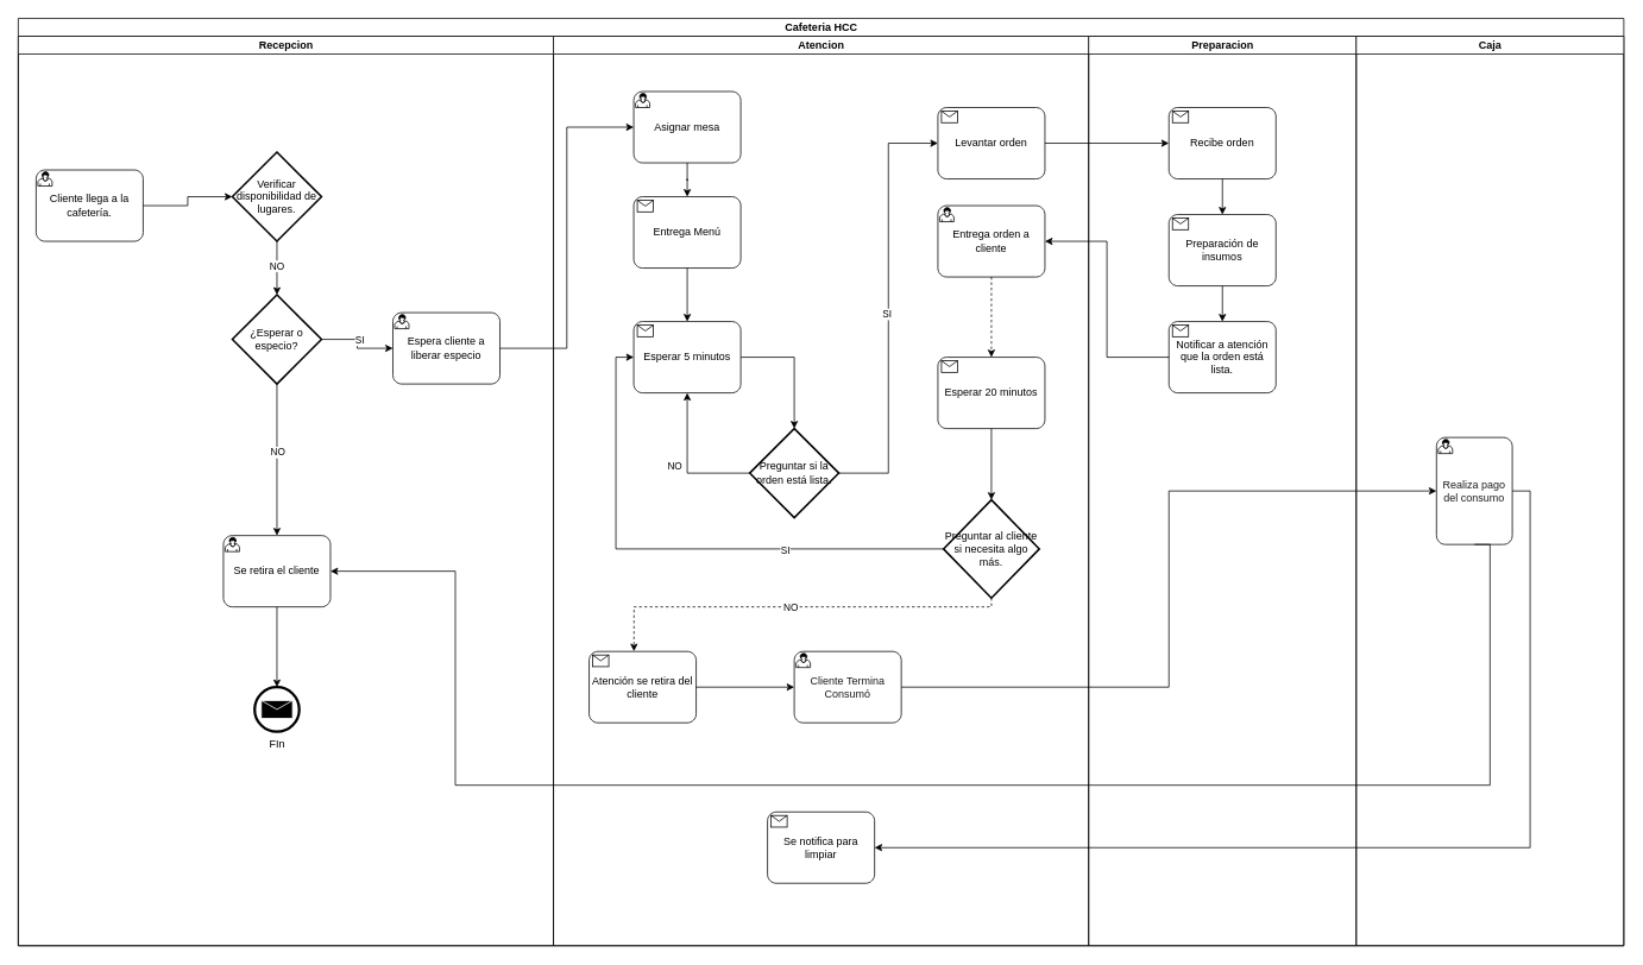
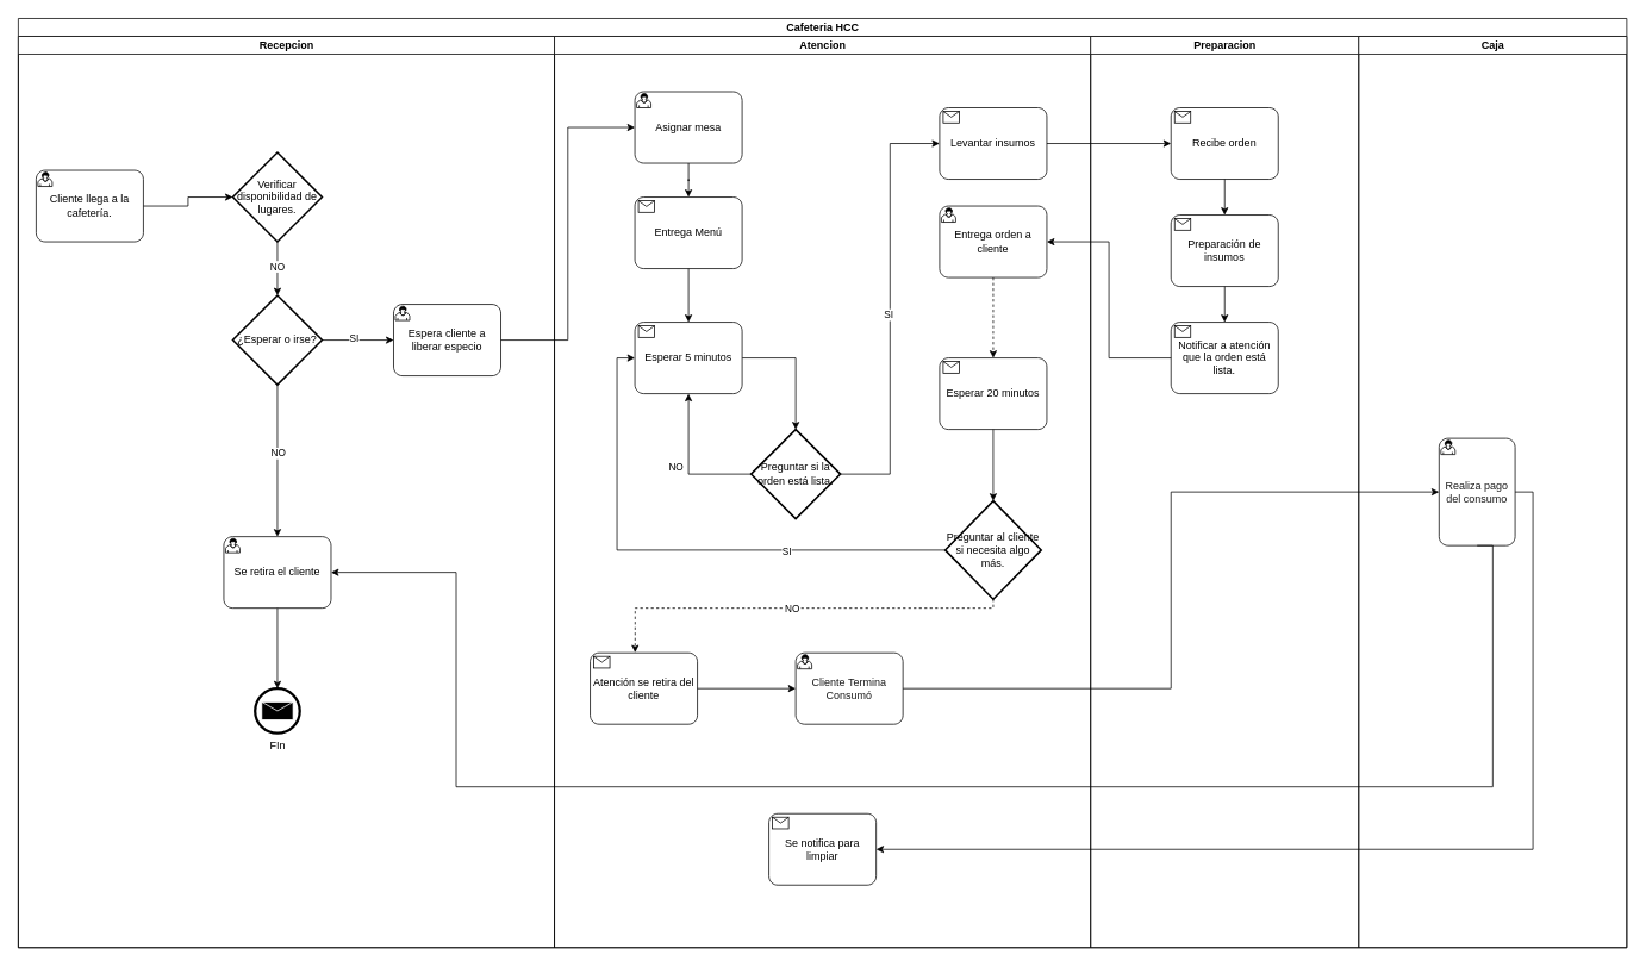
- <mxCell id="27" value="Levantar orden" style="points=[[0.25,0,0],[0.5,0,0],[0.75,0,0],[1,0.25,0],[1,0.5,0],[1,0.75,0],[0.75,1,0],[0.5,1,0],[0.25,1,0],[0,0.75,0],[0,0.5,0],[0,0.25,0]];shape=mxgraph.bpmn.task;whiteSpace=wrap;rectStyle=rounded;size=10;html=1;container=1;expand=0;collapsible=0;taskMarker=receive;" vertex="1" parent="18"><mxGeometry x="431.0" y="80" width="120" height="80" as="geometry" /></mxCell>
+ <mxCell id="27" value="Levantar insumos" style="points=[[0.25,0,0],[0.5,0,0],[0.75,0,0],[1,0.25,0],[1,0.5,0],[1,0.75,0],[0.75,1,0],[0.5,1,0],[0.25,1,0],[0,0.75,0],[0,0.5,0],[0,0.25,0]];shape=mxgraph.bpmn.task;whiteSpace=wrap;rectStyle=rounded;size=10;html=1;container=1;expand=0;collapsible=0;taskMarker=receive;" vertex="1" parent="18"><mxGeometry x="431.0" y="80" width="120" height="80" as="geometry" /></mxCell>
- <mxCell id="15" value="¿Esperar o especio?" style="strokeWidth=2;html=1;shape=mxgraph.flowchart.decision;whiteSpace=wrap;" vertex="1" parent="3"><mxGeometry x="240.0" y="290" width="100" height="100" as="geometry" /></mxCell>
+ <mxCell id="15" value="¿Esperar o irse?" style="strokeWidth=2;html=1;shape=mxgraph.flowchart.decision;whiteSpace=wrap;" vertex="1" parent="3"><mxGeometry x="240.0" y="290" width="100" height="100" as="geometry" /></mxCell>
- <mxCell id="13" value="Espera cliente a liberar especio" style="points=[[0.25,0,0],[0.5,0,0],[0.75,0,0],[1,0.25,0],[1,0.5,0],[1,0.75,0],[0.75,1,0],[0.5,1,0],[0.25,1,0],[0,0.75,0],[0,0.5,0],[0,0.25,0]];shape=mxgraph.bpmn.task;whiteSpace=wrap;rectStyle=rounded;size=10;html=1;container=1;expand=0;collapsible=0;taskMarker=user;" vertex="1" parent="3"><mxGeometry x="420.0" y="310" width="120" height="80" as="geometry" /></mxCell>
+ <mxCell id="13" value="Espera cliente a liberar especio" style="points=[[0.25,0,0],[0.5,0,0],[0.75,0,0],[1,0.25,0],[1,0.5,0],[1,0.75,0],[0.75,1,0],[0.5,1,0],[0.25,1,0],[0,0.75,0],[0,0.5,0],[0,0.25,0]];shape=mxgraph.bpmn.task;whiteSpace=wrap;rectStyle=rounded;size=10;html=1;container=1;expand=0;collapsible=0;taskMarker=user;" vertex="1" parent="3"><mxGeometry x="420.0" y="300" width="120" height="80" as="geometry" /></mxCell>
